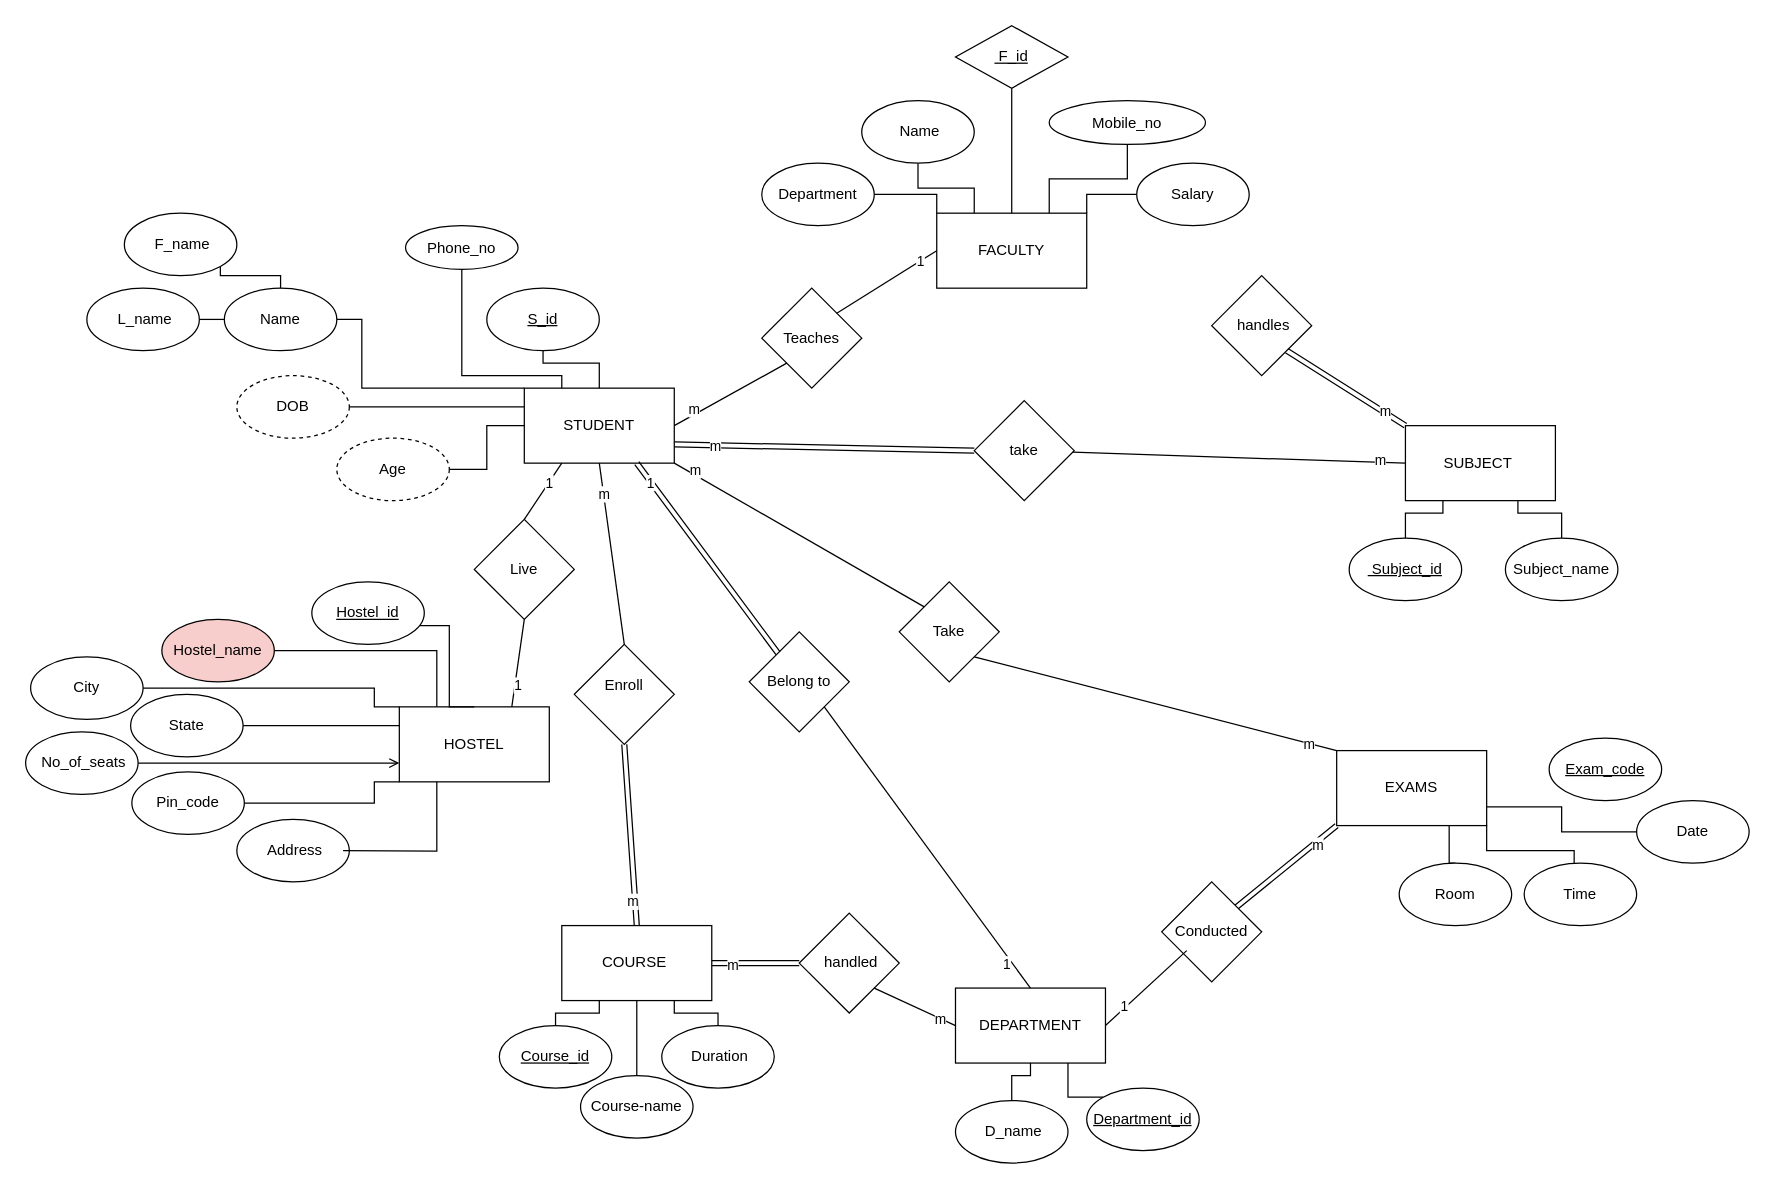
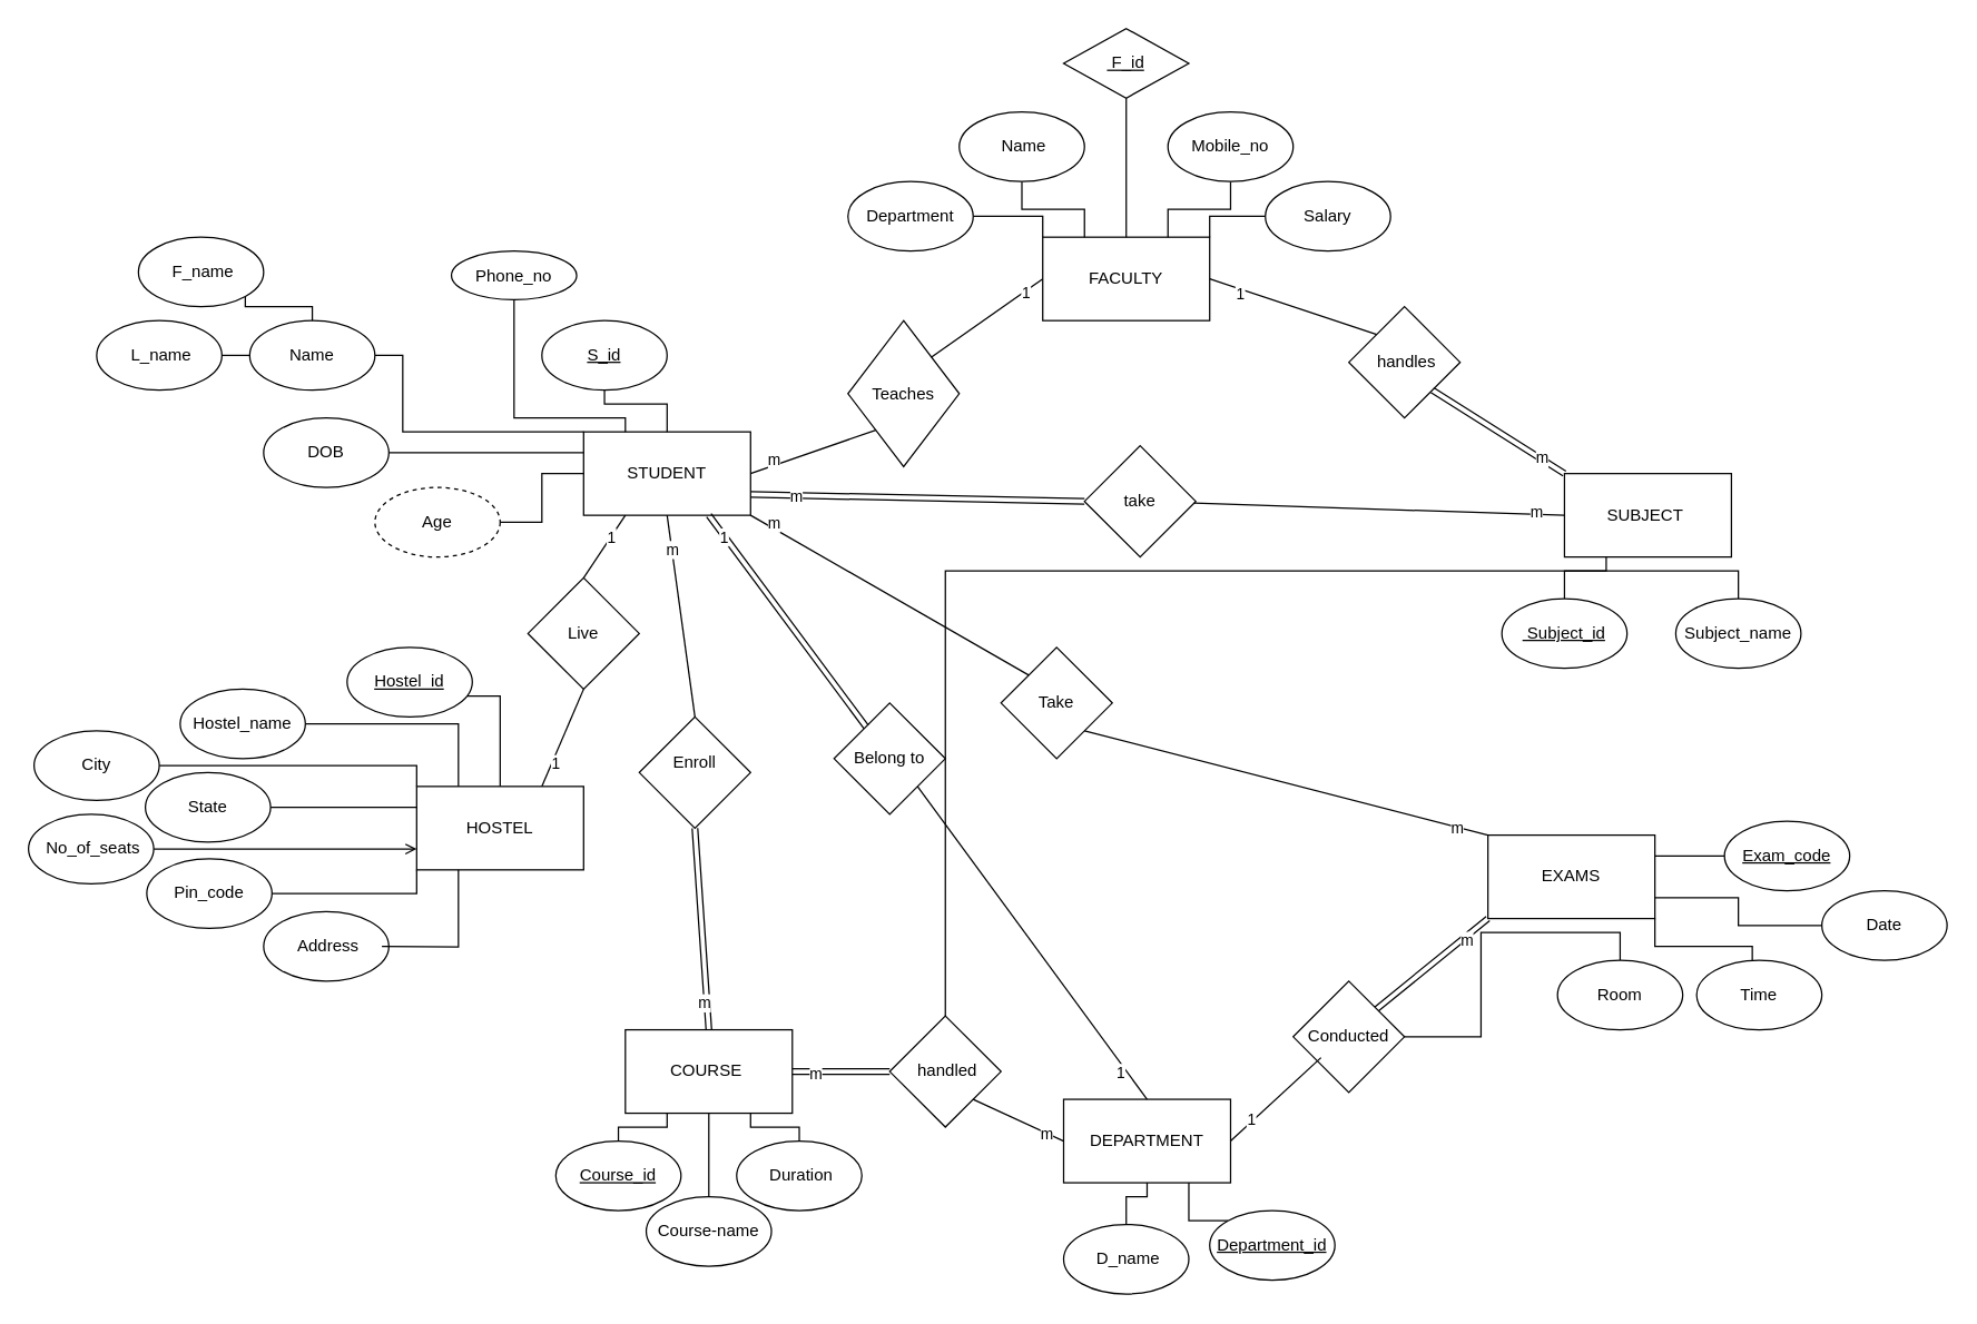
- <mxCell id="12" value="Mobile_no" style="ellipse;whiteSpace=wrap;html=1;" parent="1" vertex="1"><mxGeometry x="839" y="80" width="125" height="35" as="geometry" /></mxCell>
+ <mxCell id="12" value="Mobile_no" style="ellipse;whiteSpace=wrap;html=1;" parent="1" vertex="1"><mxGeometry x="839" y="80" width="90" height="50" as="geometry" /></mxCell>
+ <mxCell id="77" value="" style="endArrow=none;html=1;rounded=0;entryX=1;entryY=0.5;entryDx=0;entryDy=0;exitX=0;exitY=0;exitDx=0;exitDy=0;" parent="1" source="70" target="2" edge="1"><mxGeometry width="50" height="50" relative="1" as="geometry"><mxPoint x="899" y="270" as="sourcePoint" /><mxPoint x="949" y="220" as="targetPoint" /></mxGeometry></mxCell>
+ <mxCell id="78" value="1" style="edgeLabel;html=1;align=center;verticalAlign=middle;resizable=0;points=[];" parent="77" vertex="1" connectable="0"><mxGeometry x="0.635" y="3" relative="1" as="geometry"><mxPoint as="offset" /></mxGeometry></mxCell>
- <mxCell id="69" value="Teaches" style="rhombus;whiteSpace=wrap;html=1;" parent="1" vertex="1"><mxGeometry x="609" y="230" width="80" height="80" as="geometry" /></mxCell>
+ <mxCell id="69" value="Teaches" style="rhombus;whiteSpace=wrap;html=1;" parent="1" vertex="1"><mxGeometry x="609" y="230" width="80" height="105" as="geometry" /></mxCell>
- <mxCell id="30" value="DOB" style="ellipse;whiteSpace=wrap;html=1;dashed=1;" parent="1" vertex="1"><mxGeometry x="189" y="300" width="90" height="50" as="geometry" /></mxCell>
+ <mxCell id="30" value="DOB" style="ellipse;whiteSpace=wrap;html=1;" parent="1" vertex="1"><mxGeometry x="189" y="300" width="90" height="50" as="geometry" /></mxCell>
- <mxCell id="54" style="edgeStyle=orthogonalEdgeStyle;rounded=0;orthogonalLoop=1;jettySize=auto;html=1;exitX=0.5;exitY=0;exitDx=0;exitDy=0;entryX=0.75;entryY=1;entryDx=0;entryDy=0;endArrow=none;startFill=0;" parent="1" source="55" target="5" edge="1"><mxGeometry relative="1" as="geometry" /></mxCell>
+ <mxCell id="54" style="edgeStyle=orthogonalEdgeStyle;rounded=0;orthogonalLoop=1;jettySize=auto;html=1;exitX=0.5;exitY=0;exitDx=0;exitDy=0;endArrow=none;startFill=0;" parent="1" source="55" target="99" edge="1"><mxGeometry relative="1" as="geometry" /></mxCell>
- <mxCell id="45" value="Hostel_name" style="ellipse;whiteSpace=wrap;html=1;fillColor=#f8cecc;" parent="1" vertex="1"><mxGeometry x="129" y="495" width="90" height="50" as="geometry" /></mxCell>
+ <mxCell id="45" value="Hostel_name" style="ellipse;whiteSpace=wrap;html=1;" parent="1" vertex="1"><mxGeometry x="129" y="495" width="90" height="50" as="geometry" /></mxCell>
- <mxCell id="3" value="HOSTEL" style="rounded=0;whiteSpace=wrap;html=1;" parent="1" vertex="1"><mxGeometry x="319" y="565" width="120" height="60" as="geometry" /></mxCell>
+ <mxCell id="3" value="HOSTEL" style="rounded=0;whiteSpace=wrap;html=1;" parent="1" vertex="1"><mxGeometry x="299" y="565" width="120" height="60" as="geometry" /></mxCell>
+ <mxCell id="62" style="edgeStyle=orthogonalEdgeStyle;rounded=0;orthogonalLoop=1;jettySize=auto;html=1;entryX=1;entryY=0.25;entryDx=0;entryDy=0;endArrow=none;startFill=0;" parent="1" source="63" target="6" edge="1"><mxGeometry relative="1" as="geometry" /></mxCell>
- <mxCell id="64" style="edgeStyle=orthogonalEdgeStyle;rounded=0;orthogonalLoop=1;jettySize=auto;html=1;exitX=0.5;exitY=0;exitDx=0;exitDy=0;entryX=0.75;entryY=1;entryDx=0;entryDy=0;endArrow=none;startFill=0;" parent="1" source="65" target="6" edge="1"><mxGeometry relative="1" as="geometry" /></mxCell>
+ <mxCell id="64" style="edgeStyle=orthogonalEdgeStyle;rounded=0;orthogonalLoop=1;jettySize=auto;html=1;exitX=0.5;exitY=0;exitDx=0;exitDy=0;endArrow=none;startFill=0;" parent="1" source="65" target="109" edge="1"><mxGeometry relative="1" as="geometry" /></mxCell>
